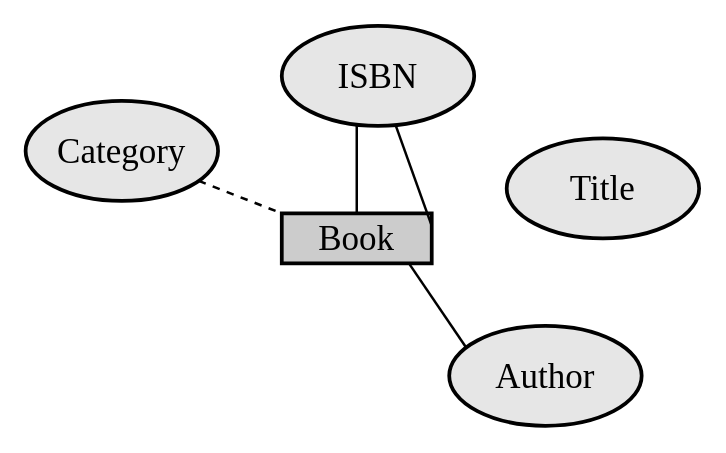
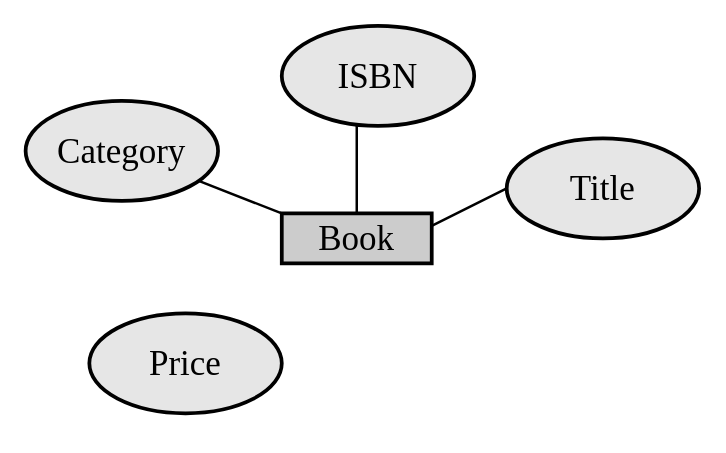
- <mxCell id="10" value="" style="endArrow=none;html=1;rounded=0;strokeWidth=2;fontFamily=Ubuntu Mono;fontSize=28;exitX=1;exitY=0.25;exitDx=0;exitDy=0;" edge="1" parent="1" source="2" target="7"><mxGeometry width="50" height="50" relative="1" as="geometry"><mxPoint x="305" y="300" as="sourcePoint" /><mxPoint x="355" y="250" as="targetPoint" /></mxGeometry></mxCell>
+ <mxCell id="10" value="" style="endArrow=none;html=1;rounded=0;strokeWidth=2;fontFamily=Ubuntu Mono;fontSize=28;entryX=0;entryY=0.5;entryDx=0;entryDy=0;exitX=1;exitY=0.25;exitDx=0;exitDy=0;" edge="1" parent="1" source="2" target="6"><mxGeometry width="50" height="50" relative="1" as="geometry"><mxPoint x="305" y="300" as="sourcePoint" /><mxPoint x="355" y="250" as="targetPoint" /></mxGeometry></mxCell>
- <mxCell id="8" value="" style="endArrow=none;html=1;rounded=0;strokeWidth=2;fontFamily=Ubuntu Mono;fontSize=28;entryX=0;entryY=0;entryDx=0;entryDy=0;dashed=1;" edge="1" parent="1" source="3" target="2"><mxGeometry width="50" height="50" relative="1" as="geometry"><mxPoint x="335" y="310" as="sourcePoint" /><mxPoint x="385" y="260" as="targetPoint" /></mxGeometry></mxCell>
+ <mxCell id="8" value="" style="endArrow=none;html=1;rounded=0;strokeWidth=2;fontFamily=Ubuntu Mono;fontSize=28;entryX=0;entryY=0;entryDx=0;entryDy=0;" edge="1" parent="1" source="3" target="2"><mxGeometry width="50" height="50" relative="1" as="geometry"><mxPoint x="335" y="310" as="sourcePoint" /><mxPoint x="385" y="260" as="targetPoint" /></mxGeometry></mxCell>
- <mxCell id="11" value="" style="endArrow=none;html=1;rounded=0;strokeWidth=2;fontFamily=Ubuntu Mono;fontSize=28;entryX=0.088;entryY=0.217;entryDx=0;entryDy=0;entryPerimeter=0;exitX=0.847;exitY=0.996;exitDx=0;exitDy=0;exitPerimeter=0;" edge="1" parent="1" source="2" target="5"><mxGeometry width="50" height="50" relative="1" as="geometry"><mxPoint x="315" y="290" as="sourcePoint" /><mxPoint x="365" y="240" as="targetPoint" /></mxGeometry></mxCell>
+ <mxCell id="4" value="Price" style="ellipse;whiteSpace=wrap;html=1;strokeWidth=3;fontFamily=Ubuntu Mono;fontSize=28;fillColor=#E6E6E6;" vertex="1" parent="1"><mxGeometry x="71" y="250" width="154" height="80" as="geometry" /></mxCell>
- <mxCell id="5" value="Author" style="ellipse;whiteSpace=wrap;html=1;strokeWidth=3;fontFamily=Ubuntu Mono;fontSize=28;fillColor=#E6E6E6;" vertex="1" parent="1"><mxGeometry x="359" y="260" width="154" height="80" as="geometry" /></mxCell>
